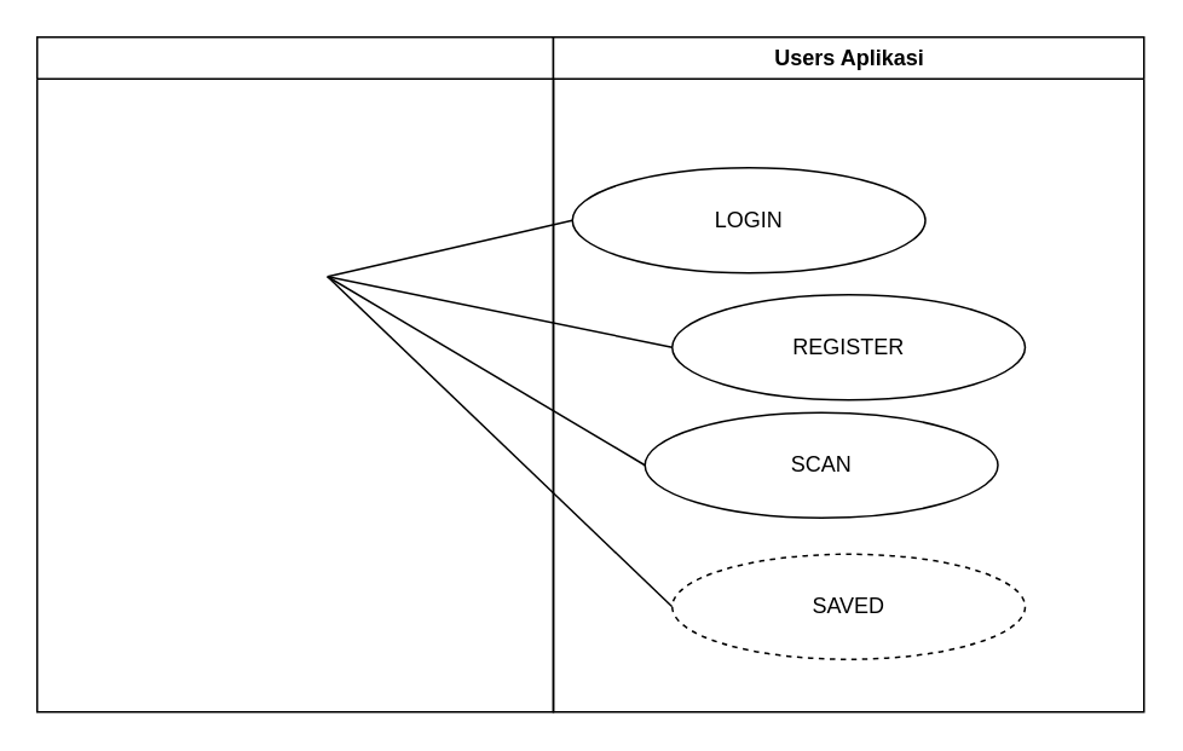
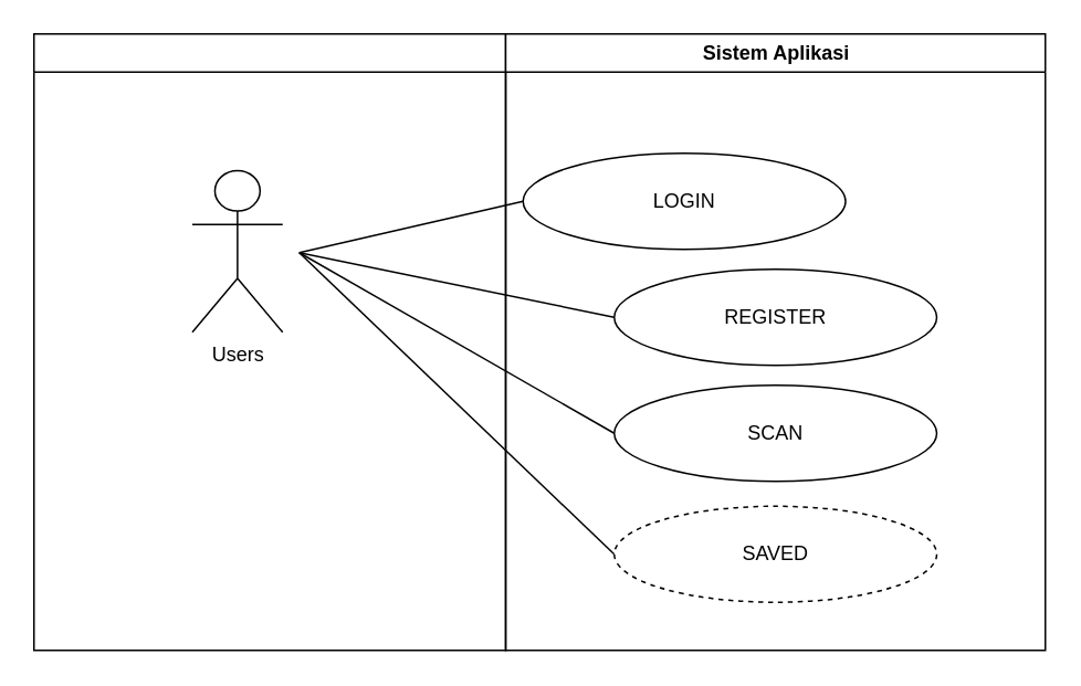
- <mxCell id="8" value="Users Aplikasi" style="swimlane;whiteSpace=wrap" parent="1" vertex="1"><mxGeometry x="304.5" y="20" width="325.5" height="372" as="geometry" /></mxCell>
+ <mxCell id="8" value="Sistem Aplikasi" style="swimlane;whiteSpace=wrap" parent="1" vertex="1"><mxGeometry x="304.5" y="20" width="325.5" height="372" as="geometry" /></mxCell>
+ <mxCell id="3" value="Users" style="shape=umlActor;verticalLabelPosition=bottom;verticalAlign=top;html=1;" parent="2" vertex="1"><mxGeometry x="95.5" y="82.5" width="54.5" height="97.5" as="geometry" /></mxCell>
- <mxCell id="11" value="SCAN" style="ellipse;whiteSpace=wrap;html=1;" parent="8" vertex="1"><mxGeometry x="50.5" y="207" width="194.5" height="58" as="geometry" /></mxCell>
+ <mxCell id="11" value="SCAN" style="ellipse;whiteSpace=wrap;html=1;" parent="8" vertex="1"><mxGeometry x="65.5" y="212" width="194.5" height="58" as="geometry" /></mxCell>
